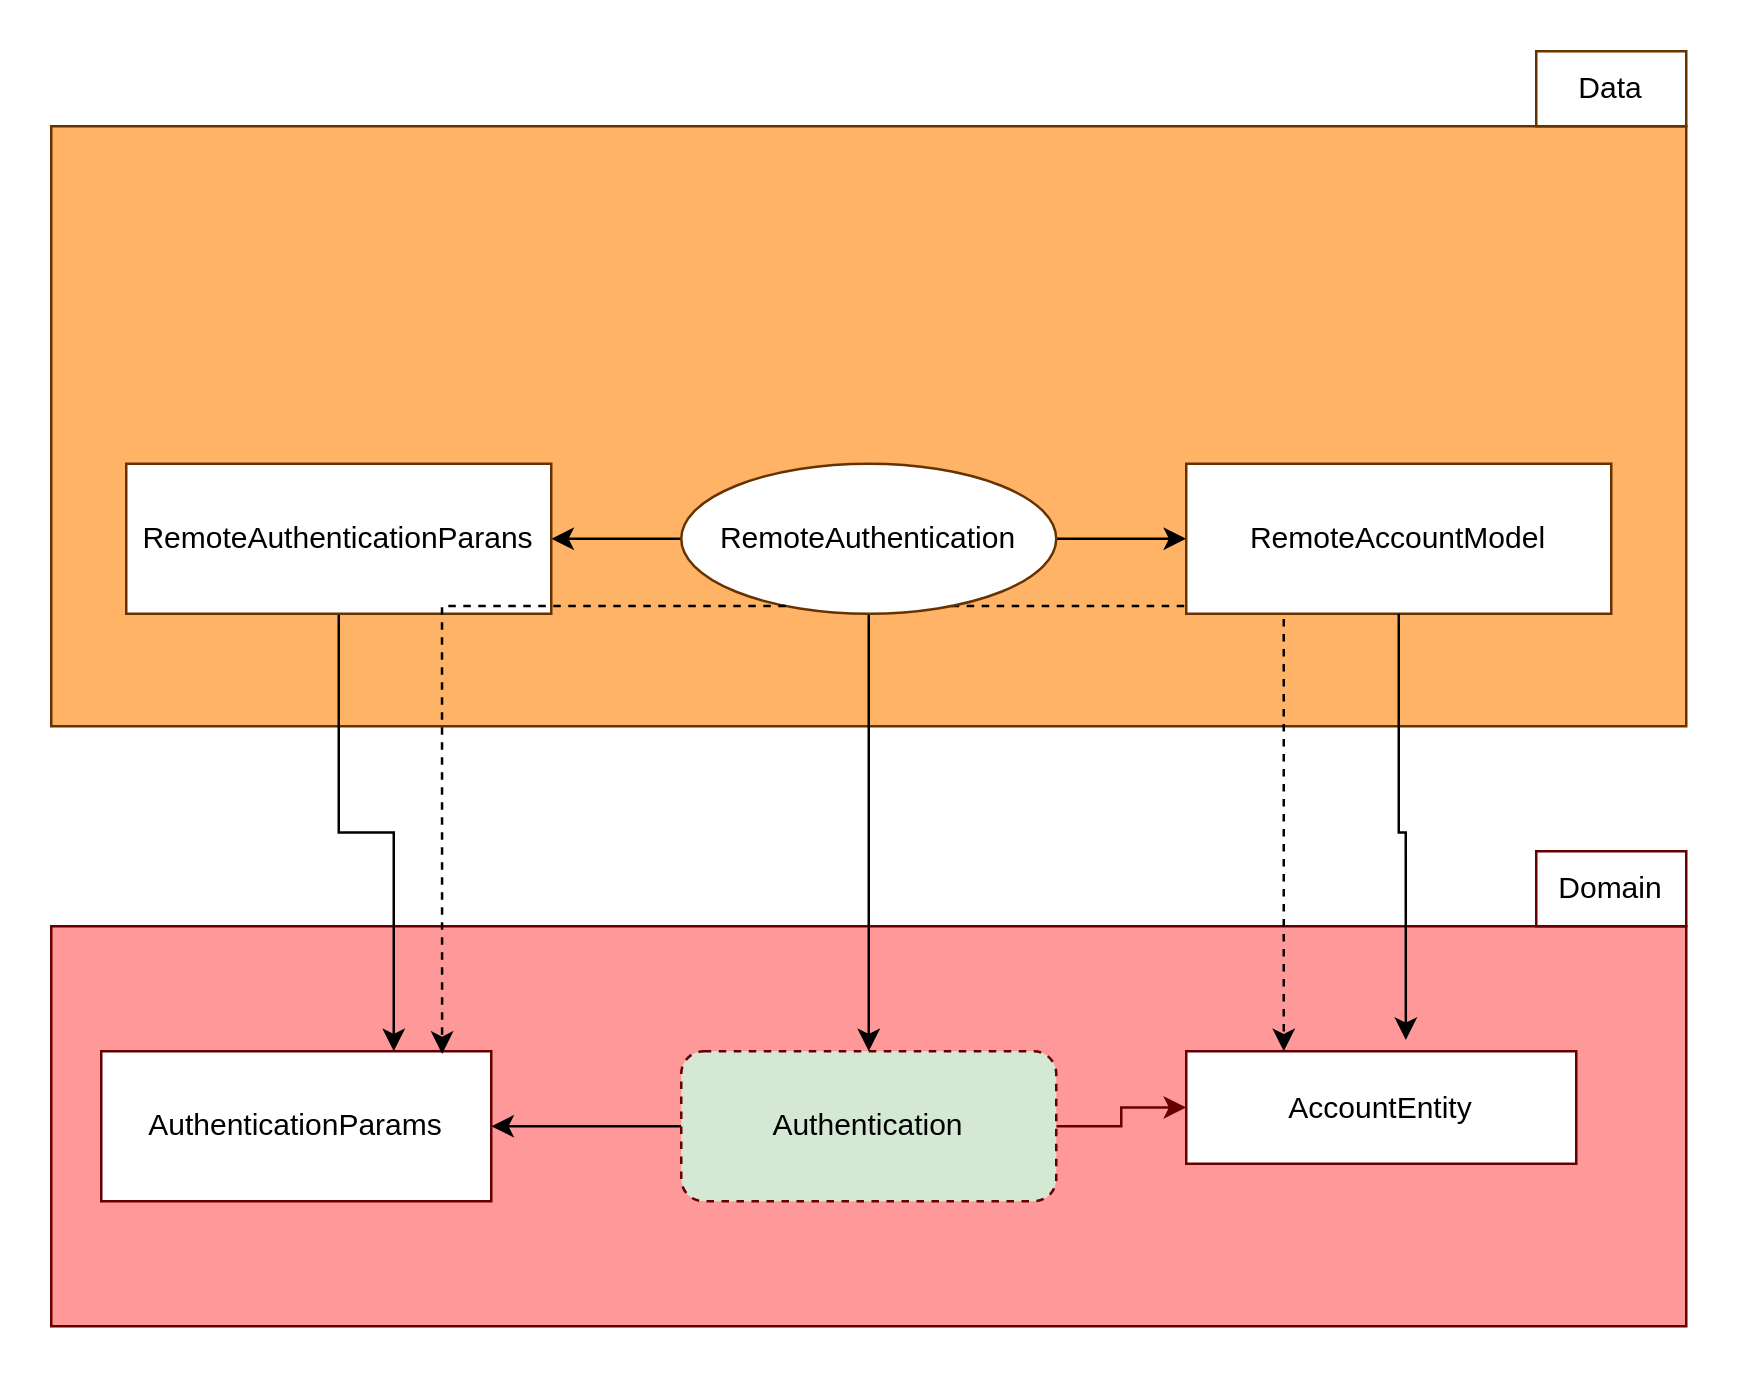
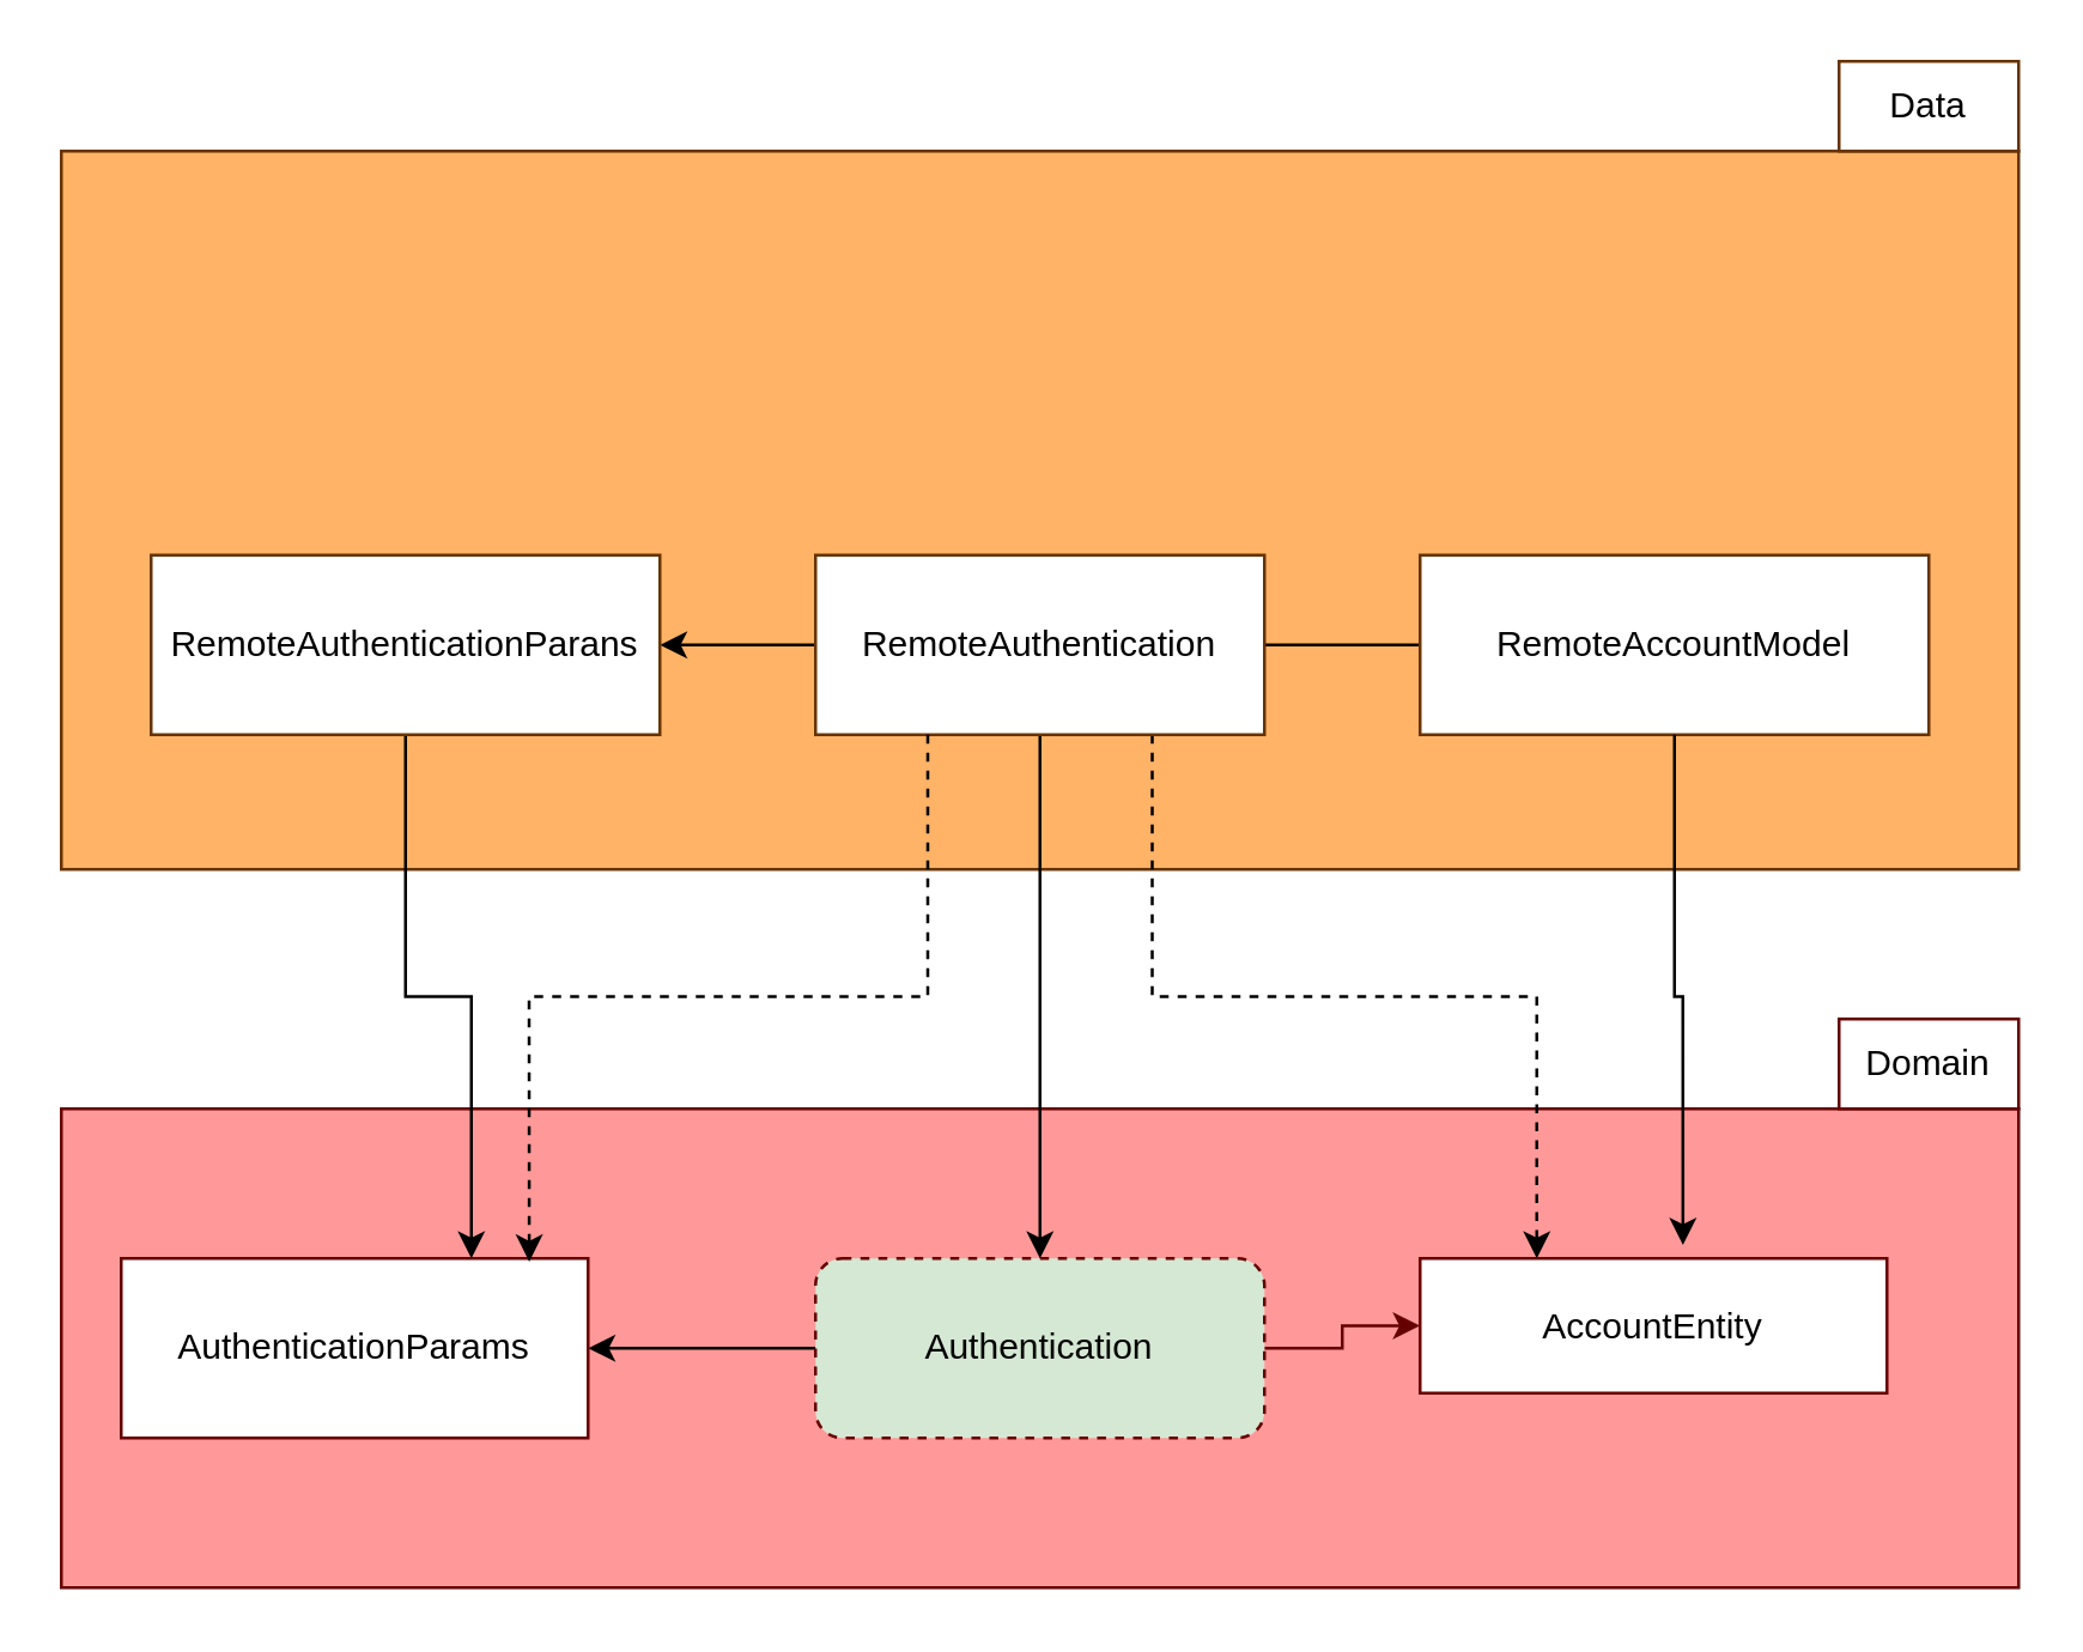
- <mxCell id="8" value="RemoteAuthentication" style="ellipse;whiteSpace=wrap;html=1;strokeColor=#663300;" parent="1" vertex="1"><mxGeometry x="272" y="185" width="150" height="60" as="geometry" /></mxCell>
+ <mxCell id="8" value="RemoteAuthentication" style="rounded=0;whiteSpace=wrap;html=1;strokeColor=#663300;" parent="1" vertex="1"><mxGeometry x="272" y="185" width="150" height="60" as="geometry" /></mxCell>
- <mxCell id="4" style="edgeStyle=orthogonalEdgeStyle;rounded=0;orthogonalLoop=1;jettySize=auto;html=1;" edge="1" parent="1" source="8" target="17"><mxGeometry relative="1" as="geometry" /></mxCell>
+ <mxCell id="4" style="edgeStyle=orthogonalEdgeStyle;rounded=0;orthogonalLoop=1;jettySize=auto;html=1;endArrow=none;" edge="1" parent="1" source="8" target="17"><mxGeometry relative="1" as="geometry" /></mxCell>
